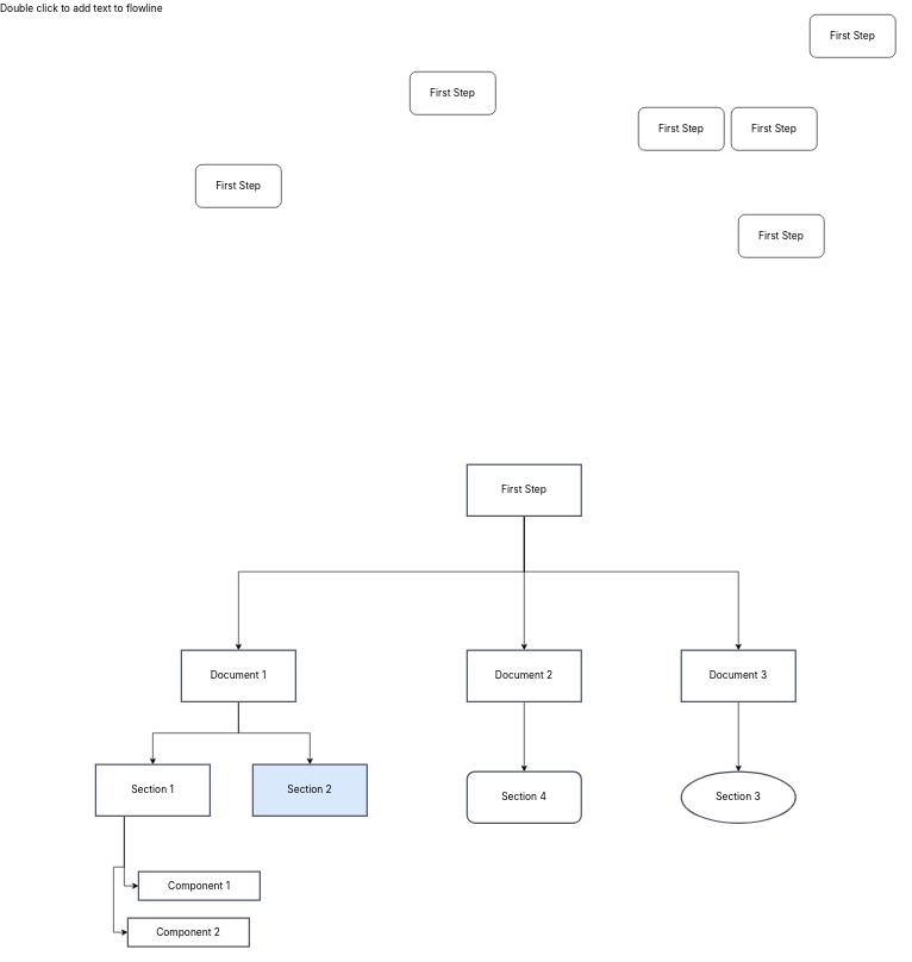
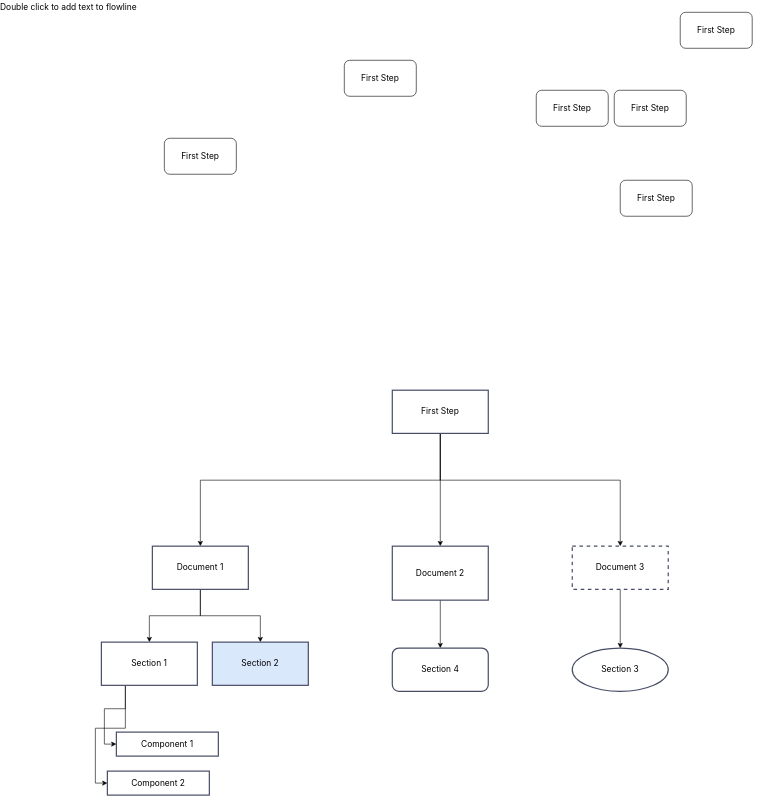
- <mxCell id="13" value="Document 2" style="fontSize=14;zwfType=basicShape;rounded=0;strokeWidth=2;strokeColor=#474D66;whiteSpace=wrap;html=1;fontFamily=Inter;" vertex="1" parent="1"><mxGeometry x="540" y="910" width="160" height="72" as="geometry" /></mxCell>
+ <mxCell id="13" value="Document 2" style="fontSize=14;zwfType=basicShape;rounded=0;strokeWidth=2;strokeColor=#474D66;whiteSpace=wrap;html=1;fontFamily=Inter;" vertex="1" parent="1"><mxGeometry x="540" y="910" width="160" height="90" as="geometry" /></mxCell>
- <mxCell id="11" value="Document 3" style="fontSize=14;zwfType=basicShape;rounded=0;strokeWidth=2;strokeColor=#474D66;whiteSpace=wrap;html=1;fontFamily=Inter;" vertex="1" parent="1"><mxGeometry x="840" y="910" width="160" height="72" as="geometry" /></mxCell>
+ <mxCell id="11" value="Document 3" style="fontSize=14;zwfType=basicShape;rounded=0;strokeWidth=2;strokeColor=#474D66;whiteSpace=wrap;html=1;fontFamily=Inter;dashed=1;" vertex="1" parent="1"><mxGeometry x="840" y="910" width="160" height="72" as="geometry" /></mxCell>
- <mxCell id="16" value="Section 1" style="fontSize=14;zwfType=basicShape;rounded=0;strokeWidth=2;strokeColor=#474D66;whiteSpace=wrap;html=1;fontFamily=Inter;" vertex="1" parent="1"><mxGeometry y="1070" width="160" height="72" as="geometry" x="20" /></mxCell>
+ <mxCell id="16" value="Section 1" style="fontSize=14;zwfType=basicShape;rounded=0;strokeWidth=2;strokeColor=#474D66;whiteSpace=wrap;html=1;fontFamily=Inter;" vertex="1" parent="1"><mxGeometry x="55" y="1070" width="160" height="72" as="geometry" /></mxCell>
